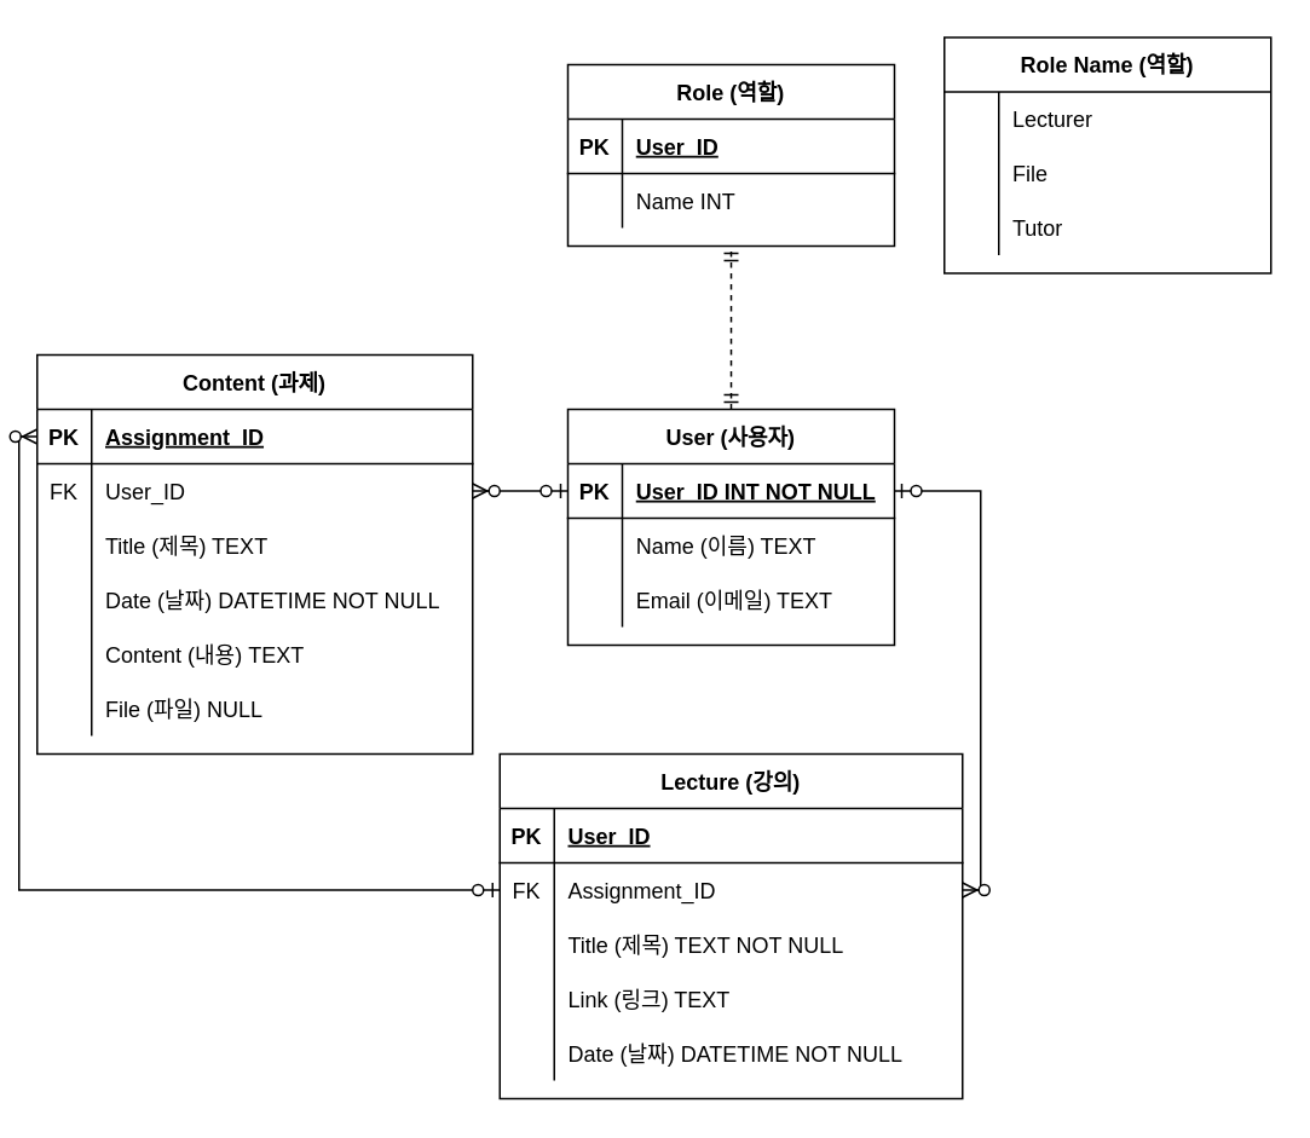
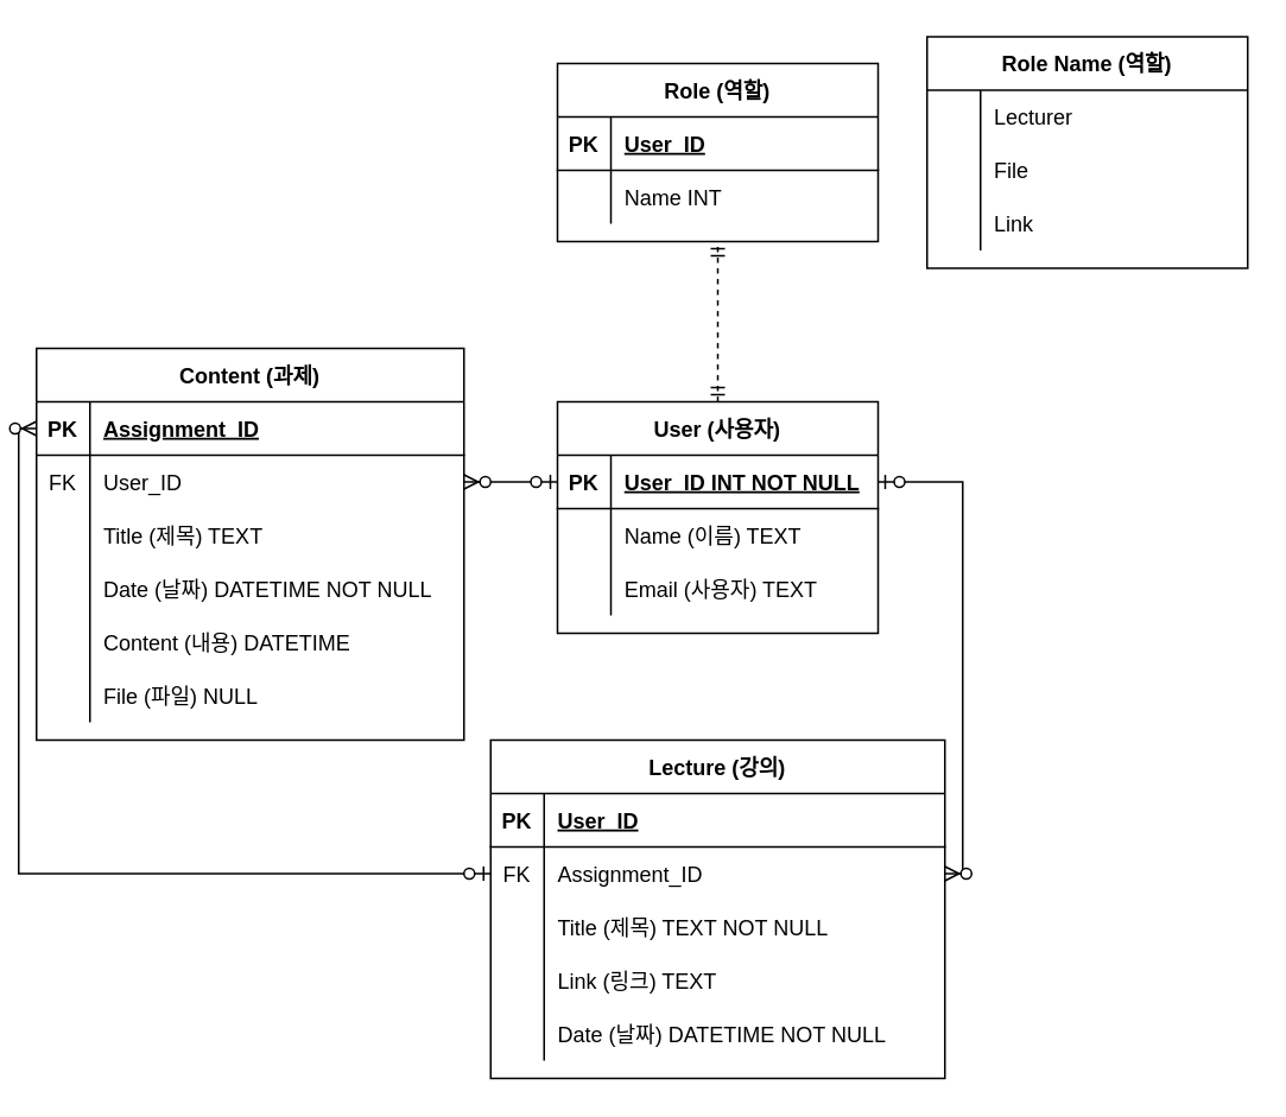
- <mxCell id="58" value="Tutor" style="shape=partialRectangle;connectable=0;fillColor=none;top=0;left=0;bottom=0;right=0;align=left;spacingLeft=6;overflow=hidden;" vertex="1" parent="56"><mxGeometry x="30" width="150" height="30" as="geometry"><mxRectangle width="150" height="30" as="alternateBounds" /></mxGeometry></mxCell>
+ <mxCell id="58" value="Link" style="shape=partialRectangle;connectable=0;fillColor=none;top=0;left=0;bottom=0;right=0;align=left;spacingLeft=6;overflow=hidden;" vertex="1" parent="56"><mxGeometry x="30" width="150" height="30" as="geometry"><mxRectangle width="150" height="30" as="alternateBounds" /></mxGeometry></mxCell>
- <mxCell id="31" value="Email (이메일) TEXT" style="shape=partialRectangle;connectable=0;fillColor=none;top=0;left=0;bottom=0;right=0;align=left;spacingLeft=6;overflow=hidden;" vertex="1" parent="29"><mxGeometry x="30" width="150" height="30" as="geometry"><mxRectangle width="150" height="30" as="alternateBounds" /></mxGeometry></mxCell>
+ <mxCell id="31" value="Email (사용자) TEXT" style="shape=partialRectangle;connectable=0;fillColor=none;top=0;left=0;bottom=0;right=0;align=left;spacingLeft=6;overflow=hidden;" vertex="1" parent="29"><mxGeometry x="30" width="150" height="30" as="geometry"><mxRectangle width="150" height="30" as="alternateBounds" /></mxGeometry></mxCell>
- <mxCell id="17" value="Content (내용) TEXT" style="shape=partialRectangle;connectable=0;fillColor=none;top=0;left=0;bottom=0;right=0;align=left;spacingLeft=6;overflow=hidden;" vertex="1" parent="15"><mxGeometry x="30" width="210" height="30" as="geometry"><mxRectangle width="210" height="30" as="alternateBounds" /></mxGeometry></mxCell>
+ <mxCell id="17" value="Content (내용) DATETIME" style="shape=partialRectangle;connectable=0;fillColor=none;top=0;left=0;bottom=0;right=0;align=left;spacingLeft=6;overflow=hidden;" vertex="1" parent="15"><mxGeometry x="30" width="210" height="30" as="geometry"><mxRectangle width="210" height="30" as="alternateBounds" /></mxGeometry></mxCell>
